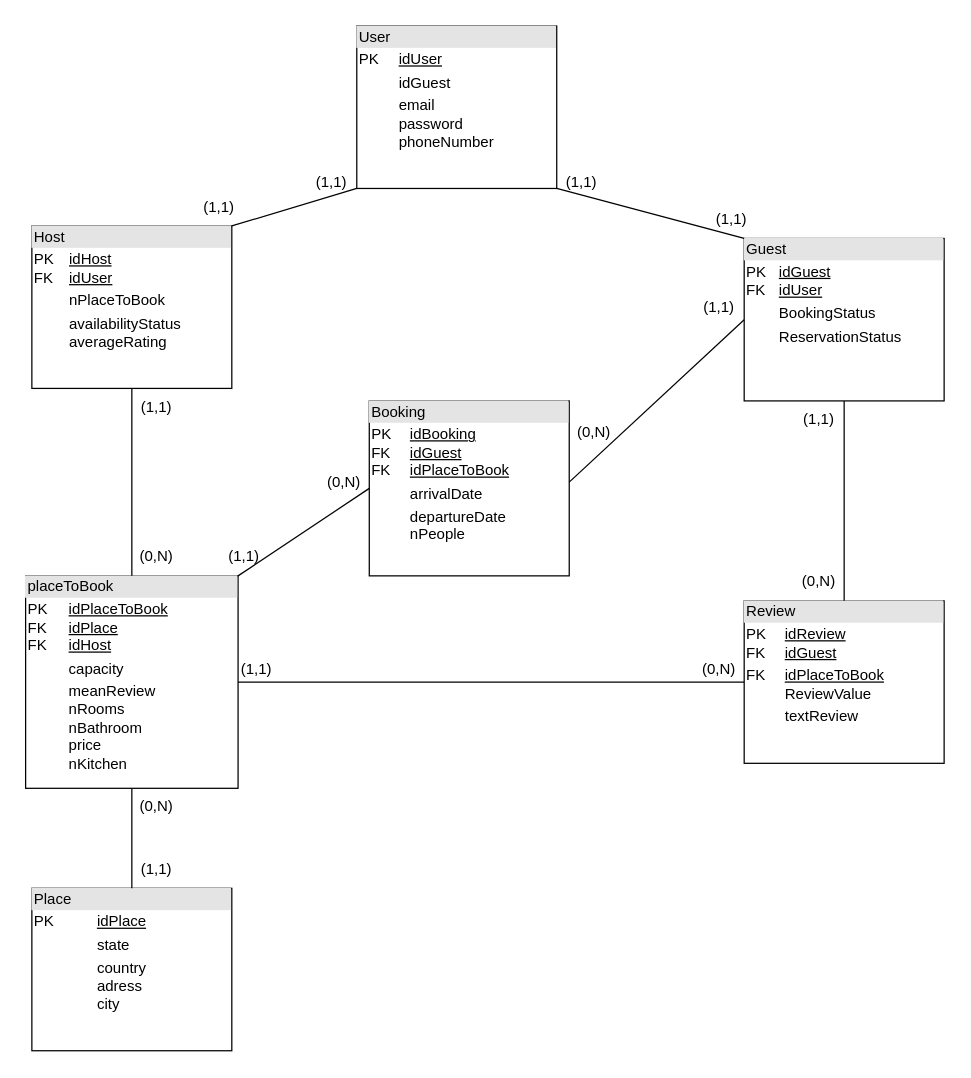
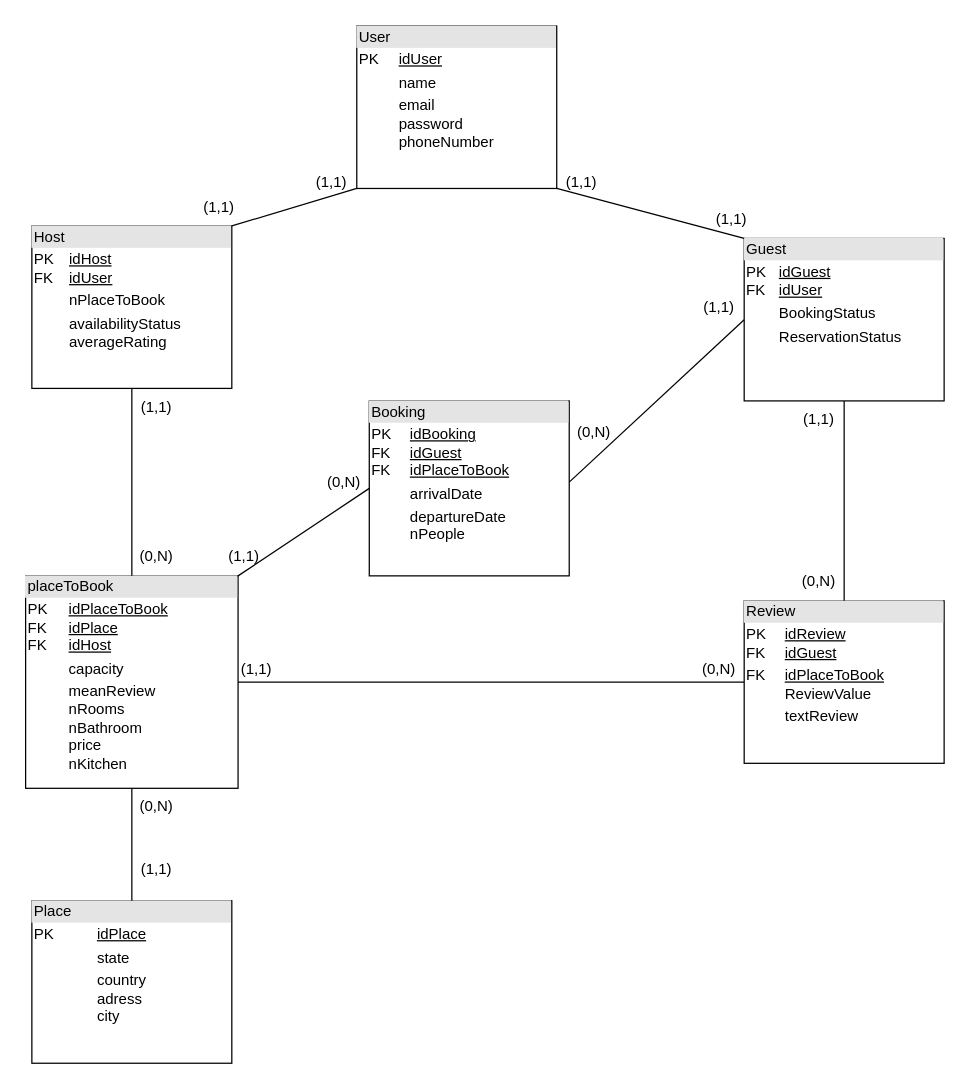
- <mxCell id="2" value="&lt;div style=&quot;box-sizing:border-box;width:100%;background:#e4e4e4;padding:2px;&quot;&gt;User&lt;/div&gt;&lt;table style=&quot;width:100%;font-size:1em;&quot; cellpadding=&quot;2&quot; cellspacing=&quot;0&quot;&gt;&lt;tbody&gt;&lt;tr&gt;&lt;td&gt;PK&lt;/td&gt;&lt;td&gt;&lt;u&gt;idUser&lt;/u&gt;&lt;/td&gt;&lt;/tr&gt;&lt;tr&gt;&lt;td&gt;&lt;br&gt;&lt;/td&gt;&lt;td&gt;idGuest&lt;/td&gt;&lt;/tr&gt;&lt;tr&gt;&lt;td&gt;&lt;/td&gt;&lt;td&gt;email&lt;br&gt;password&lt;br&gt;phoneNumber&lt;br&gt;&lt;br&gt;&lt;/td&gt;&lt;/tr&gt;&lt;/tbody&gt;&lt;/table&gt;" style="verticalAlign=top;align=left;overflow=fill;html=1;whiteSpace=wrap;" parent="1" vertex="1"><mxGeometry x="285" y="20" width="160" height="130" as="geometry" /></mxCell>
+ <mxCell id="2" value="&lt;div style=&quot;box-sizing:border-box;width:100%;background:#e4e4e4;padding:2px;&quot;&gt;User&lt;/div&gt;&lt;table style=&quot;width:100%;font-size:1em;&quot; cellpadding=&quot;2&quot; cellspacing=&quot;0&quot;&gt;&lt;tbody&gt;&lt;tr&gt;&lt;td&gt;PK&lt;/td&gt;&lt;td&gt;&lt;u&gt;idUser&lt;/u&gt;&lt;/td&gt;&lt;/tr&gt;&lt;tr&gt;&lt;td&gt;&lt;br&gt;&lt;/td&gt;&lt;td&gt;name&lt;/td&gt;&lt;/tr&gt;&lt;tr&gt;&lt;td&gt;&lt;/td&gt;&lt;td&gt;email&lt;br&gt;password&lt;br&gt;phoneNumber&lt;br&gt;&lt;br&gt;&lt;/td&gt;&lt;/tr&gt;&lt;/tbody&gt;&lt;/table&gt;" style="verticalAlign=top;align=left;overflow=fill;html=1;whiteSpace=wrap;" parent="1" vertex="1"><mxGeometry x="285" y="20" width="160" height="130" as="geometry" /></mxCell>
- <mxCell id="8" value="&lt;div style=&quot;box-sizing:border-box;width:100%;background:#e4e4e4;padding:2px;&quot;&gt;Place&lt;br&gt;&lt;/div&gt;&lt;table style=&quot;width:100%;font-size:1em;&quot; cellpadding=&quot;2&quot; cellspacing=&quot;0&quot;&gt;&lt;tbody&gt;&lt;tr&gt;&lt;td&gt;PK&lt;/td&gt;&lt;td&gt;&lt;u&gt;idPlace&lt;/u&gt;&lt;/td&gt;&lt;/tr&gt;&lt;tr&gt;&lt;td&gt;&lt;br&gt;&lt;/td&gt;&lt;td&gt;state&lt;/td&gt;&lt;/tr&gt;&lt;tr&gt;&lt;td&gt;&lt;/td&gt;&lt;td&gt;country&lt;br&gt;adress&lt;br&gt;city&lt;br&gt;&lt;br&gt;&lt;/td&gt;&lt;/tr&gt;&lt;/tbody&gt;&lt;/table&gt;" style="verticalAlign=top;align=left;overflow=fill;html=1;whiteSpace=wrap;" parent="1" vertex="1"><mxGeometry x="25" y="710" width="160" height="130" as="geometry" /></mxCell>
+ <mxCell id="8" value="&lt;div style=&quot;box-sizing:border-box;width:100%;background:#e4e4e4;padding:2px;&quot;&gt;Place&lt;br&gt;&lt;/div&gt;&lt;table style=&quot;width:100%;font-size:1em;&quot; cellpadding=&quot;2&quot; cellspacing=&quot;0&quot;&gt;&lt;tbody&gt;&lt;tr&gt;&lt;td&gt;PK&lt;/td&gt;&lt;td&gt;&lt;u&gt;idPlace&lt;/u&gt;&lt;/td&gt;&lt;/tr&gt;&lt;tr&gt;&lt;td&gt;&lt;br&gt;&lt;/td&gt;&lt;td&gt;state&lt;/td&gt;&lt;/tr&gt;&lt;tr&gt;&lt;td&gt;&lt;/td&gt;&lt;td&gt;country&lt;br&gt;adress&lt;br&gt;city&lt;br&gt;&lt;br&gt;&lt;/td&gt;&lt;/tr&gt;&lt;/tbody&gt;&lt;/table&gt;" style="verticalAlign=top;align=left;overflow=fill;html=1;whiteSpace=wrap;" parent="1" vertex="1"><mxGeometry x="25" y="720" width="160" height="130" as="geometry" /></mxCell>
